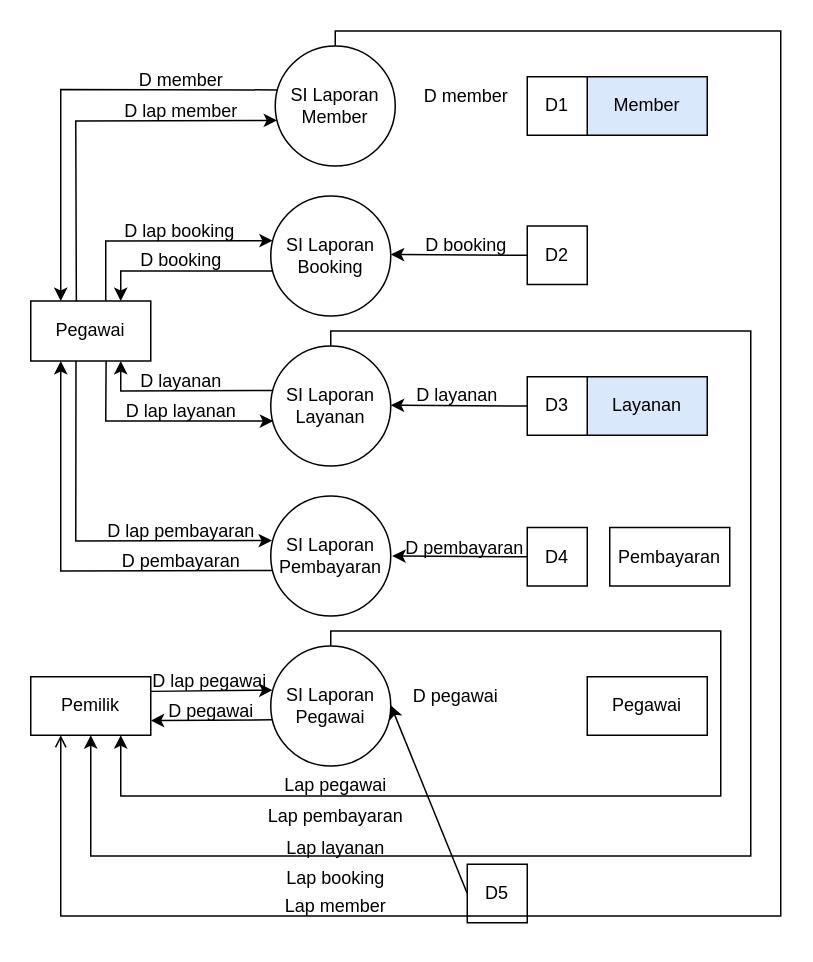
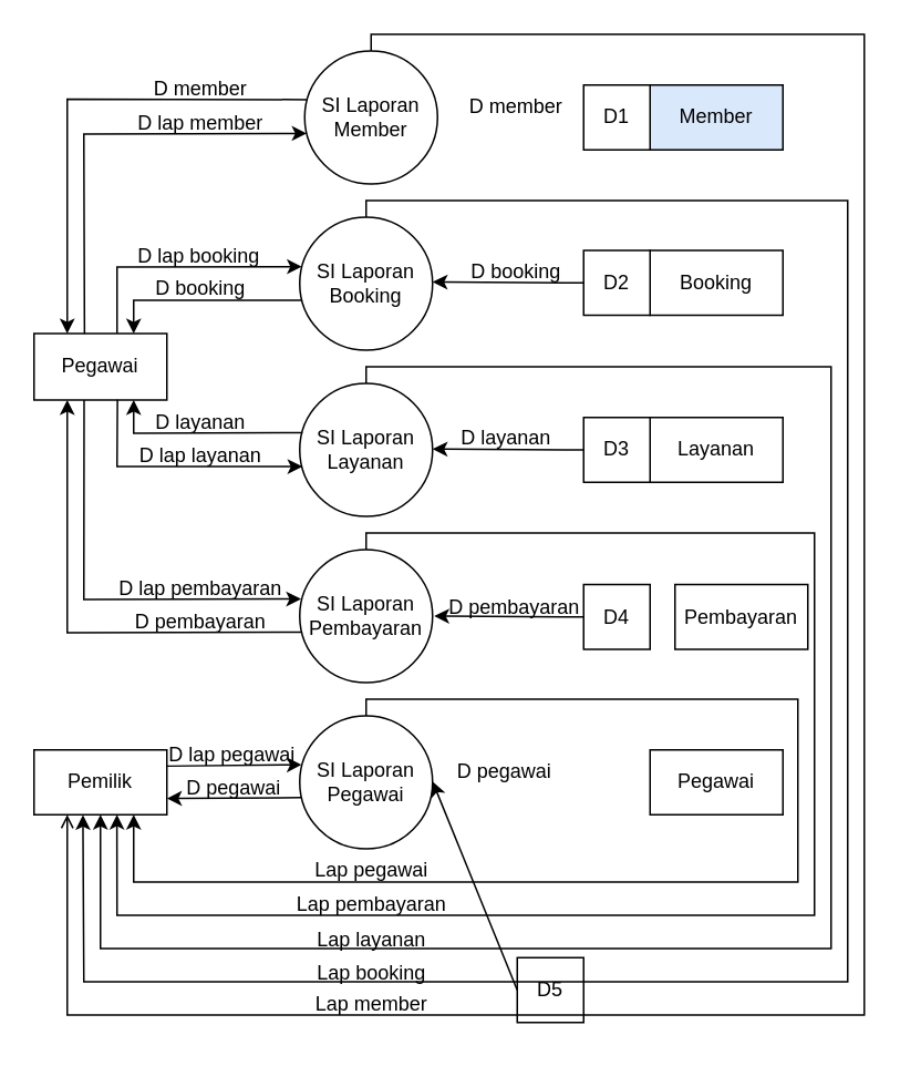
+ <mxCell id="7" value="Booking" style="rounded=0;whiteSpace=wrap;html=1;" parent="1" vertex="1"><mxGeometry x="391" y="150" width="80" height="39" as="geometry" /></mxCell>
- <mxCell id="9" value="Layanan" style="rounded=0;whiteSpace=wrap;html=1;fillColor=#dae8fc;" parent="1" vertex="1"><mxGeometry x="391" y="250.5" width="80" height="39" as="geometry" /></mxCell>
+ <mxCell id="9" value="Layanan" style="rounded=0;whiteSpace=wrap;html=1;" parent="1" vertex="1"><mxGeometry x="391" y="250.5" width="80" height="39" as="geometry" /></mxCell>
+ <mxCell id="39" value="" style="endArrow=classic;html=1;rounded=0;exitX=0.5;exitY=0;exitDx=0;exitDy=0;entryX=0.368;entryY=1.003;entryDx=0;entryDy=0;entryPerimeter=0;" edge="1" parent="1" source="16" target="3"><mxGeometry width="50" height="50" relative="1" as="geometry"><mxPoint x="280" y="430" as="sourcePoint" /><mxPoint x="330" y="380" as="targetPoint" /><Array as="points"><mxPoint x="220" y="120" /><mxPoint x="510" y="120" /><mxPoint x="510" y="590" /><mxPoint x="50" y="590" /></Array></mxGeometry></mxCell>
+ <mxCell id="37" value="" style="endArrow=classic;html=1;rounded=0;entryX=0.624;entryY=0.998;entryDx=0;entryDy=0;entryPerimeter=0;exitX=0.5;exitY=0;exitDx=0;exitDy=0;" edge="1" parent="1" source="17" target="3"><mxGeometry width="50" height="50" relative="1" as="geometry"><mxPoint x="120" y="440" as="sourcePoint" /><mxPoint x="170" y="390" as="targetPoint" /><Array as="points"><mxPoint x="220" y="320" /><mxPoint x="490" y="320" /><mxPoint x="490" y="550" /><mxPoint x="70" y="550" /></Array></mxGeometry></mxCell>
